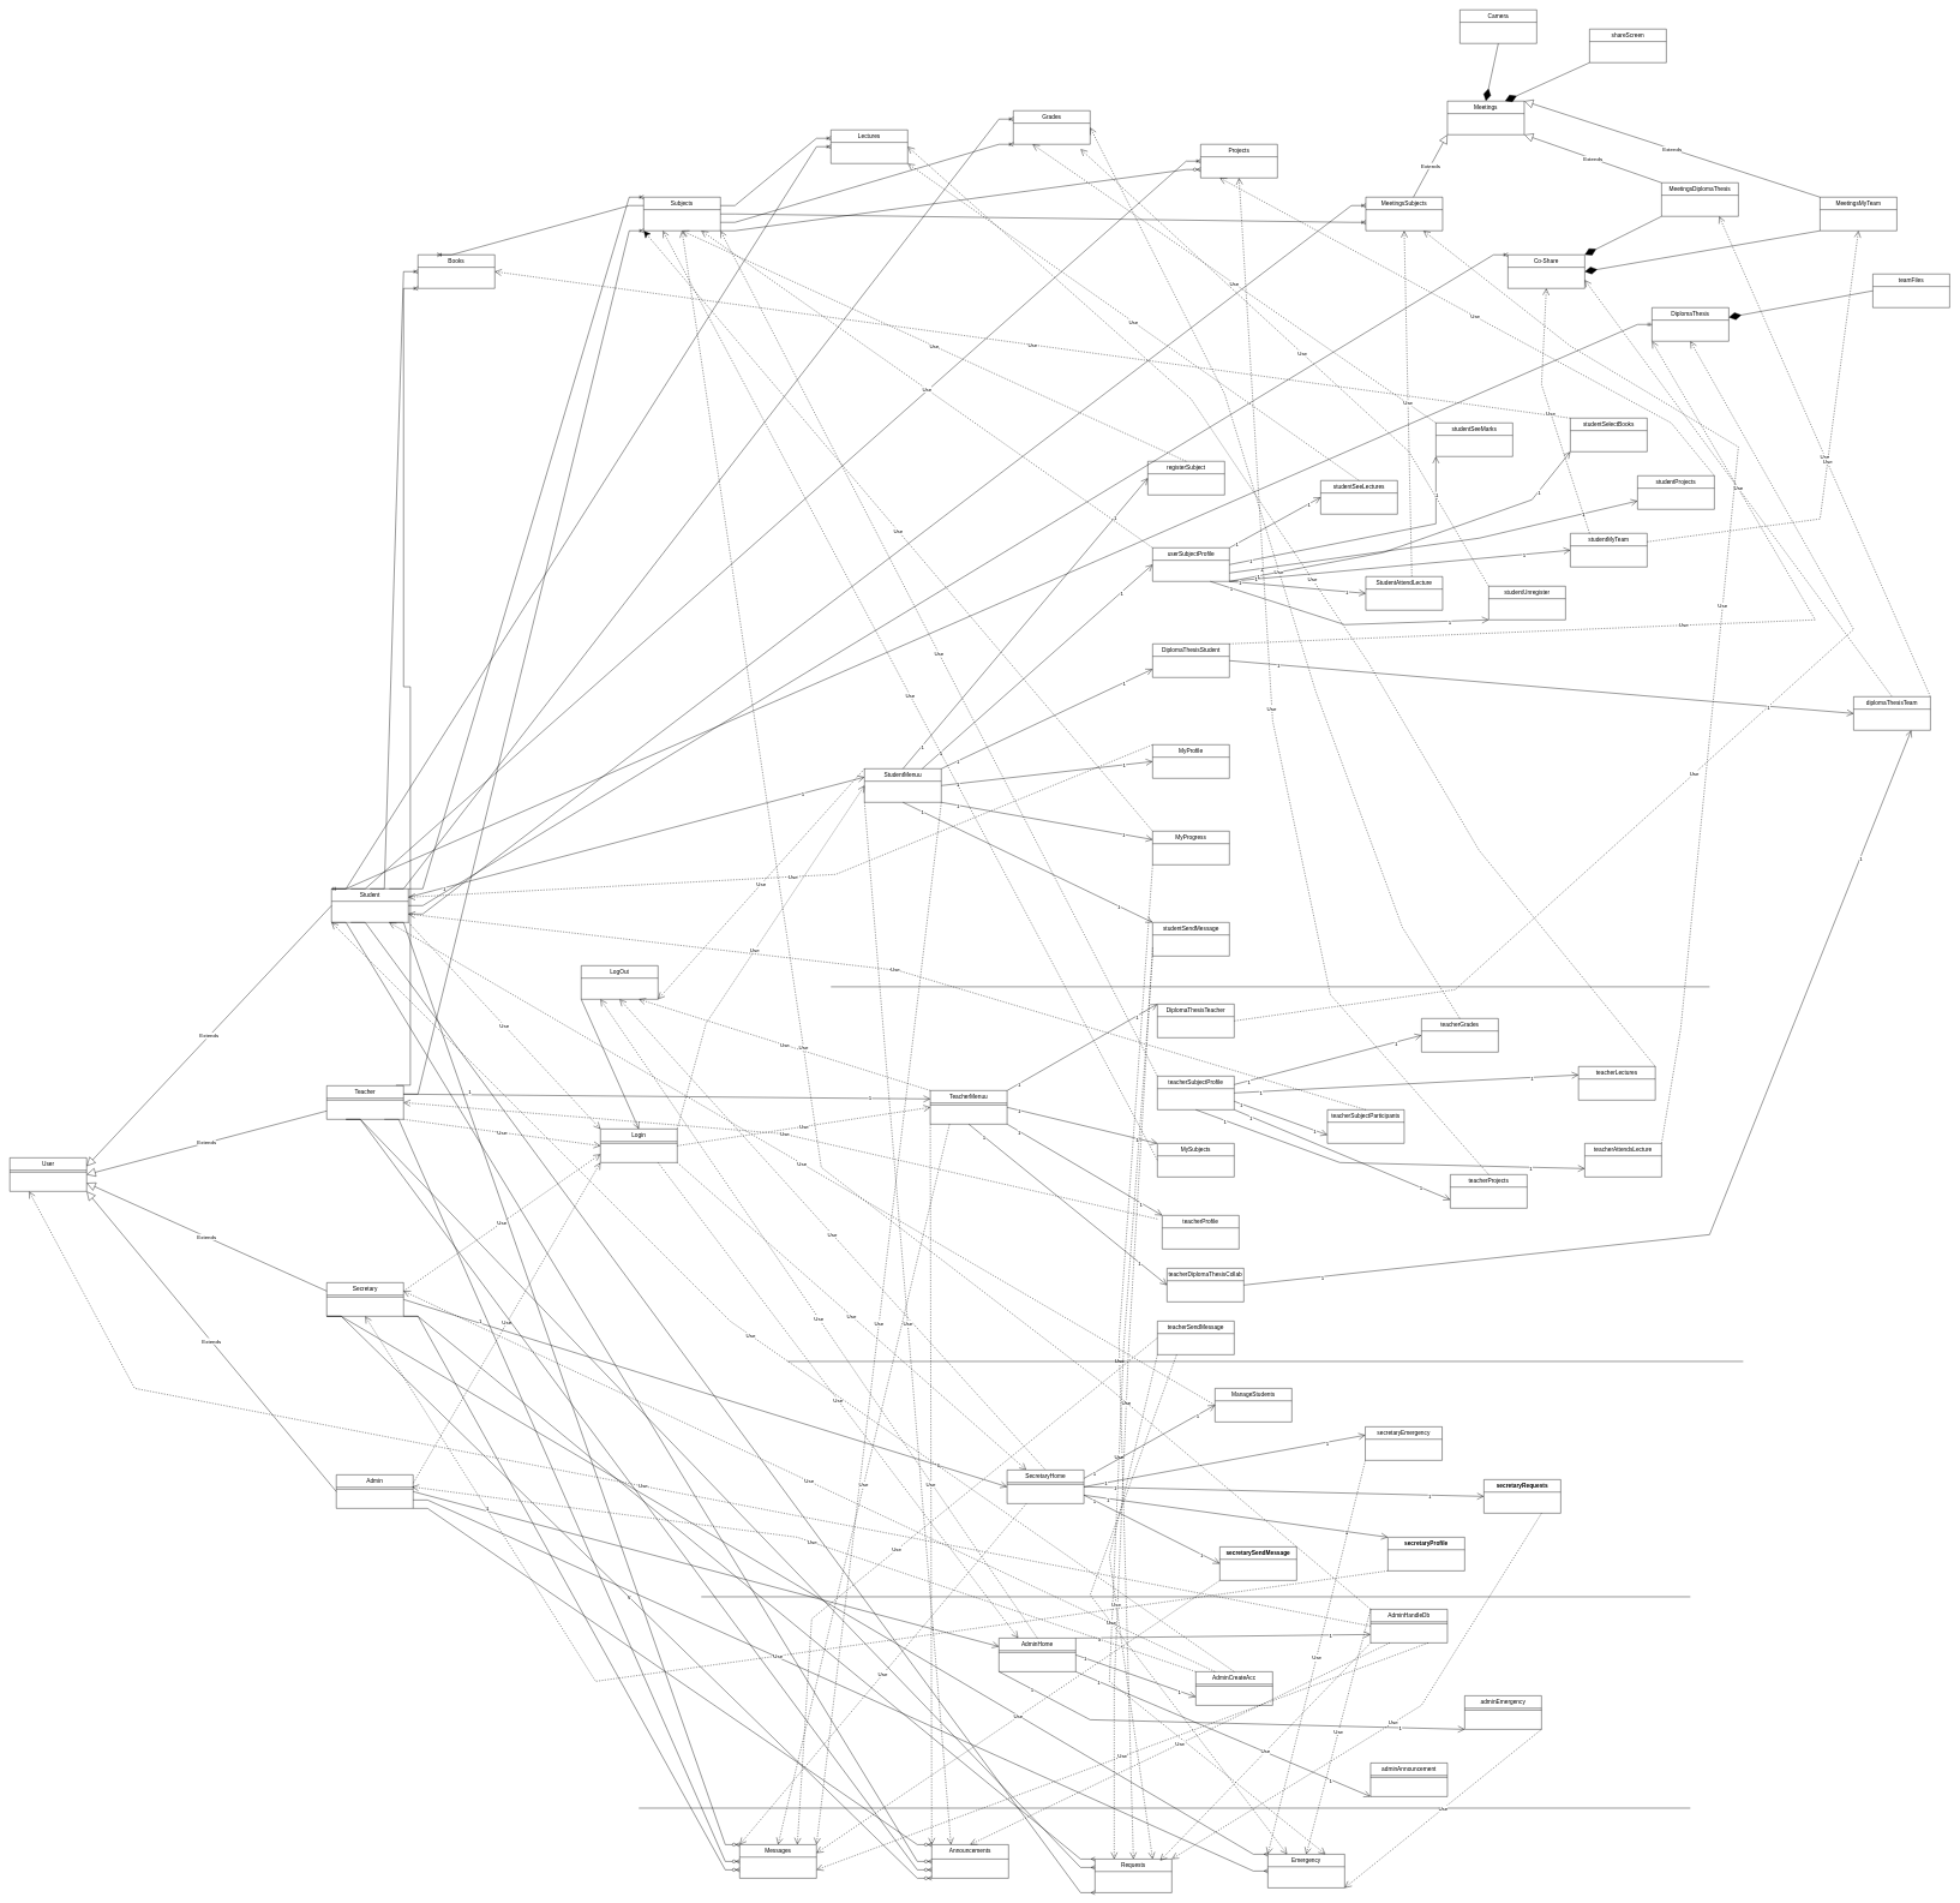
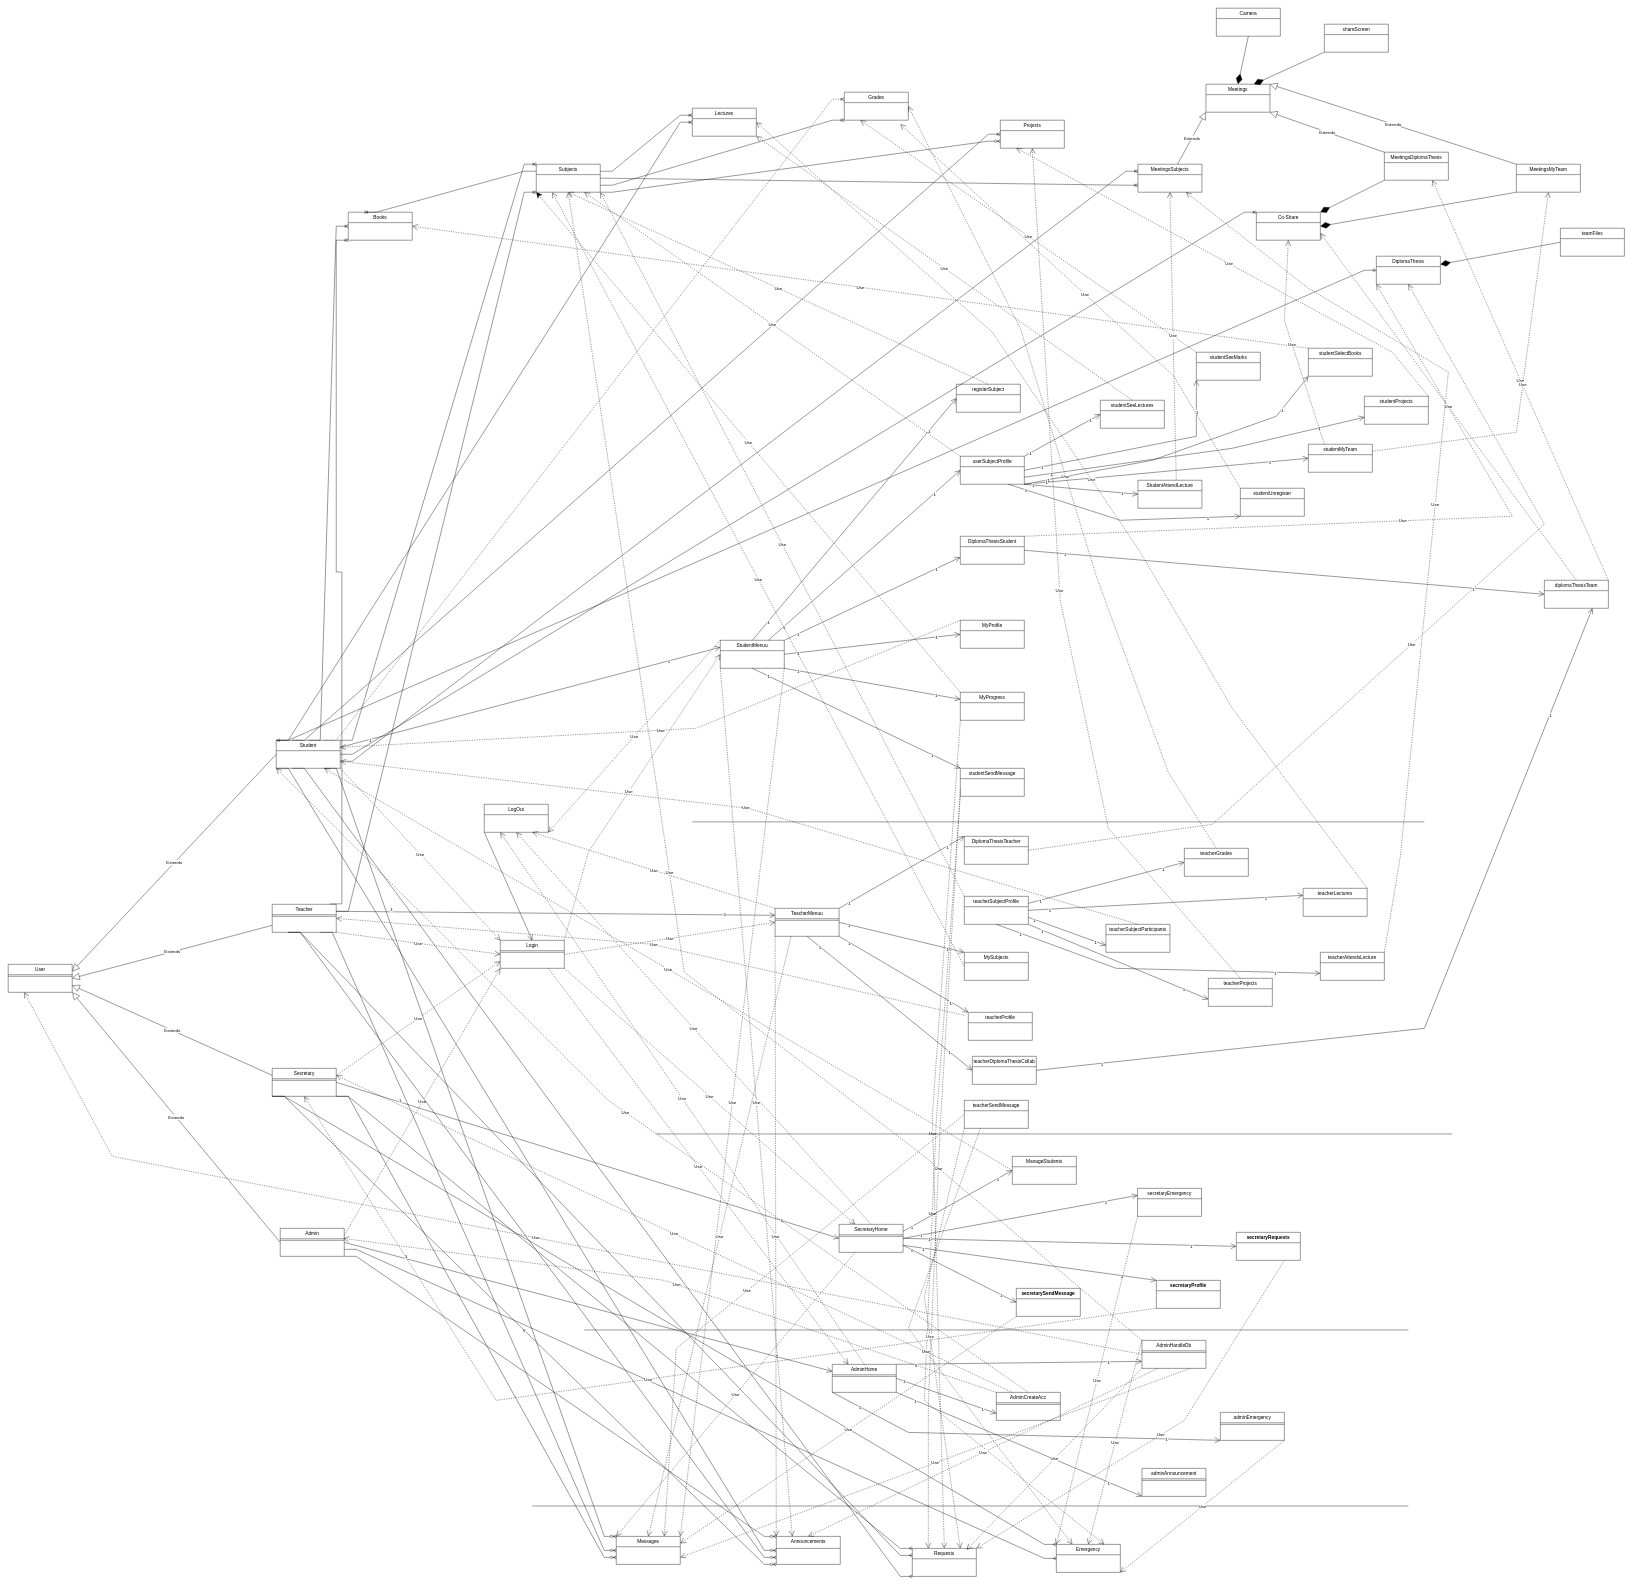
- <mxCell id="98" value="" style="edgeStyle=entityRelationEdgeStyle;fontSize=12;html=1;endArrow=ERoneToMany;rounded=0;exitX=0.75;exitY=0;exitDx=0;exitDy=0;entryX=0;entryY=0.25;entryDx=0;entryDy=0;" parent="1" source="6" target="84" edge="1"><mxGeometry width="100" height="100" relative="1" as="geometry"><mxPoint x="700" as="sourcePoint" y="1860" /><mxPoint x="1850" y="395" as="targetPoint" /></mxGeometry></mxCell>
+ <mxCell id="98" value="" style="edgeStyle=entityRelationEdgeStyle;fontSize=12;html=1;endArrow=ERoneToMany;rounded=0;exitX=0.75;exitY=0;exitDx=0;exitDy=0;entryX=0;entryY=0.25;entryDx=0;entryDy=0;dashed=1;" parent="1" source="6" target="84" edge="1"><mxGeometry width="100" height="100" relative="1" as="geometry"><mxPoint x="700" as="sourcePoint" y="1860" /><mxPoint x="1850" y="395" as="targetPoint" /></mxGeometry></mxCell>
- <mxCell id="198" value="teacherLectures" style="swimlane;fontStyle=0;align=center;verticalAlign=top;childLayout=stackLayout;horizontal=1;startSize=26;horizontalStack=0;resizeParent=1;resizeLast=0;collapsible=1;marginBottom=0;rounded=0;shadow=0;strokeWidth=1;" parent="1" vertex="1"><mxGeometry x="3287" y="2220" width="160" height="70" as="geometry"><mxRectangle x="340" y="380" width="170" height="26" as="alternateBounds" /></mxGeometry></mxCell>
+ <mxCell id="198" value="teacherLectures" style="swimlane;fontStyle=0;align=center;verticalAlign=top;childLayout=stackLayout;horizontal=1;startSize=26;horizontalStack=0;resizeParent=1;resizeLast=0;collapsible=1;marginBottom=0;rounded=0;shadow=0;strokeWidth=1;" parent="1" vertex="1"><mxGeometry x="3257" y="2220" width="160" height="70" as="geometry"><mxRectangle x="340" y="380" width="170" height="26" as="alternateBounds" /></mxGeometry></mxCell>
